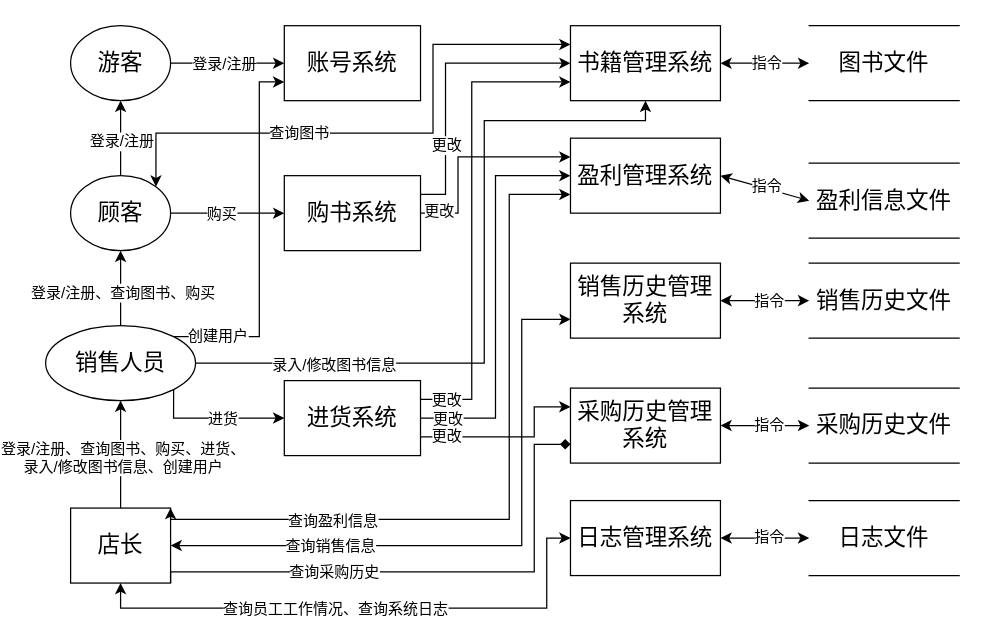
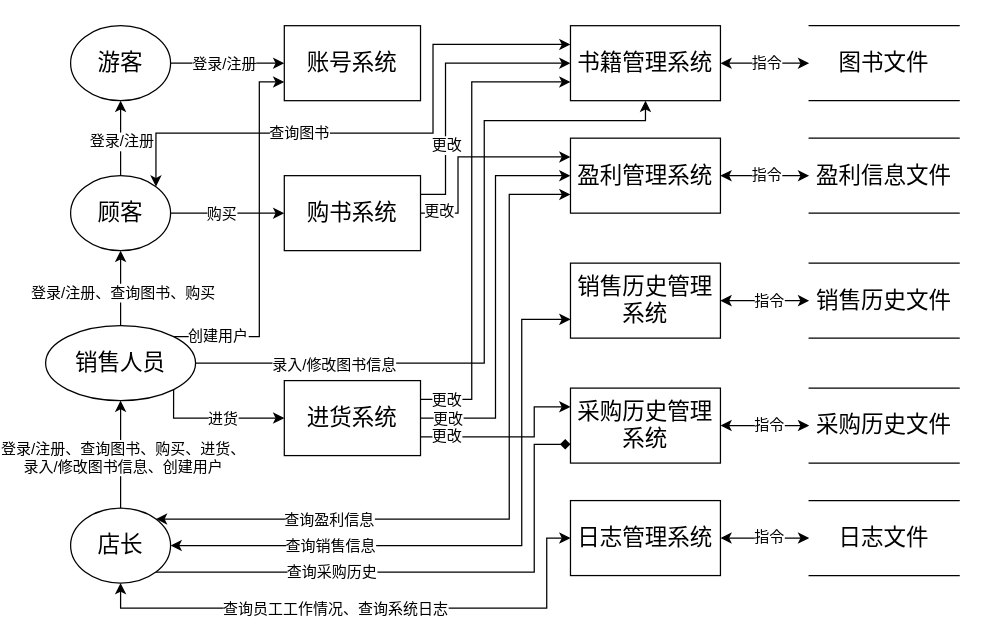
- <mxCell id="52" value="盈利信息文件" style="shape=partialRectangle;whiteSpace=wrap;html=1;left=0;right=0;fillColor=none;fontSize=18;" parent="1" vertex="1"><mxGeometry x="631" y="130" width="120" height="60" as="geometry" /></mxCell>
+ <mxCell id="52" value="盈利信息文件" style="shape=partialRectangle;whiteSpace=wrap;html=1;left=0;right=0;fillColor=none;fontSize=18;" parent="1" vertex="1"><mxGeometry x="631" y="110" width="120" height="60" as="geometry" /></mxCell>
- <mxCell id="14" value="&lt;font style=&quot;font-size: 18px;&quot;&gt;店长&lt;/font&gt;" style="whiteSpace=wrap;html=1;fontSize=18;rounded=0;" parent="1" vertex="1"><mxGeometry x="40" y="406" width="80" height="60" as="geometry" /></mxCell>
+ <mxCell id="14" value="&lt;font style=&quot;font-size: 18px;&quot;&gt;店长&lt;/font&gt;" style="ellipse;whiteSpace=wrap;html=1;fontSize=18;" parent="1" vertex="1"><mxGeometry x="40" y="406" width="80" height="60" as="geometry" /></mxCell>
